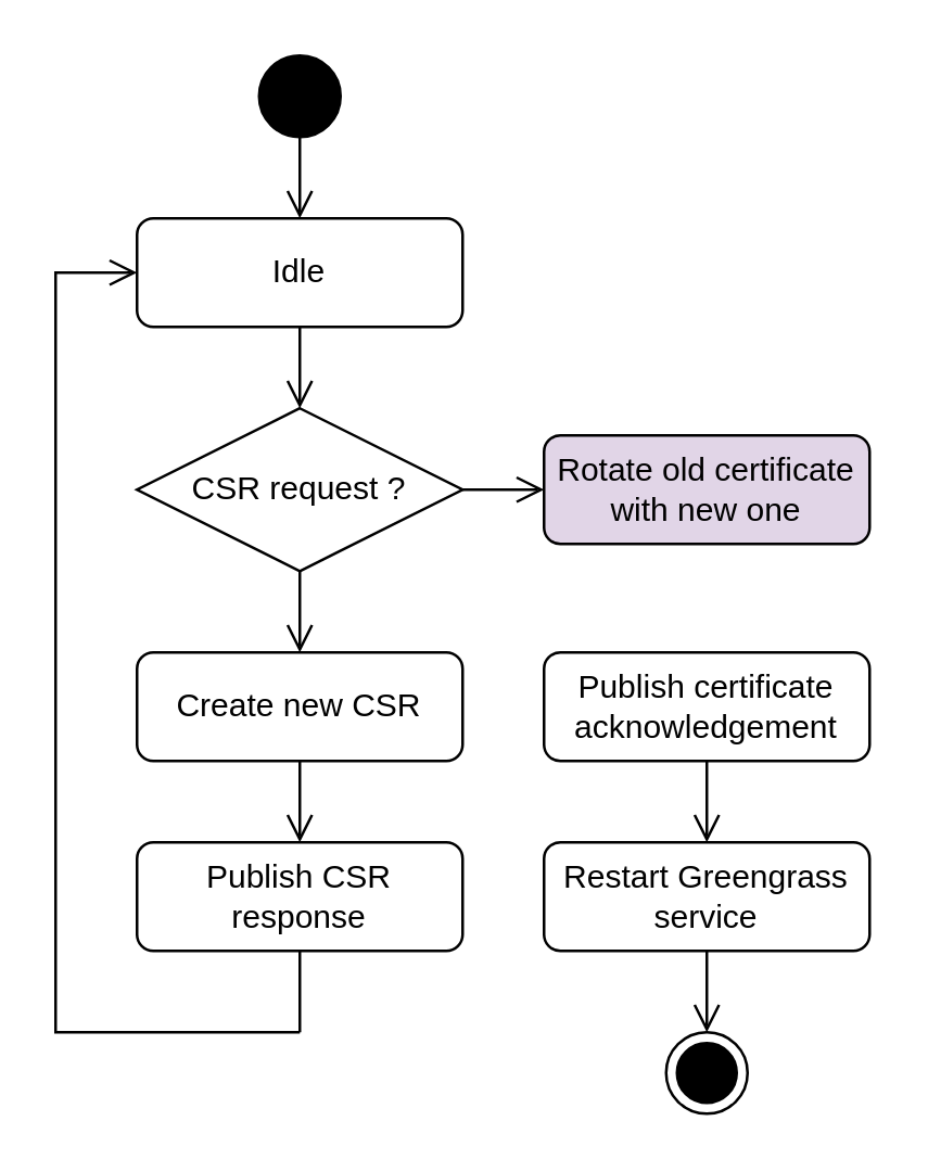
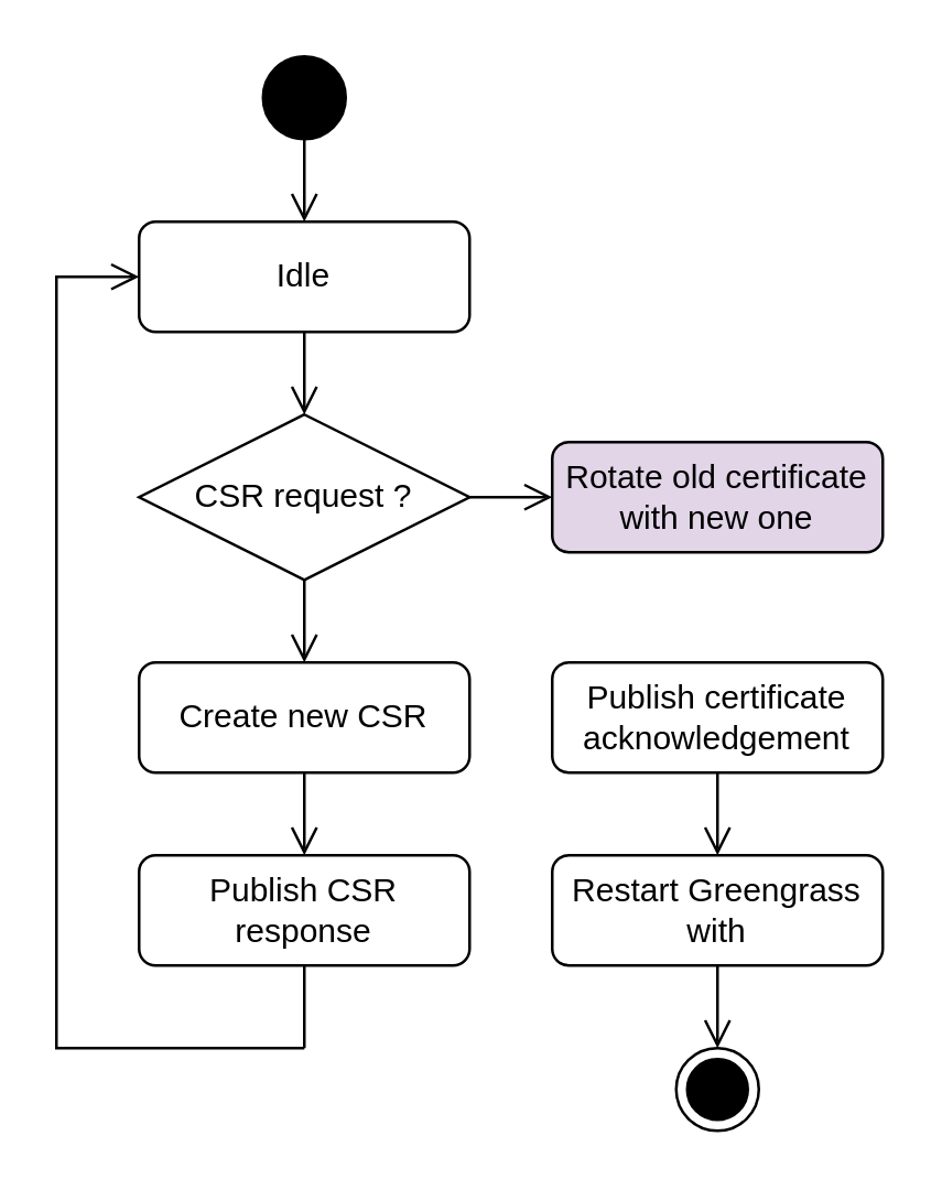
- <mxCell id="11" value="Restart Greengrass service" style="rounded=1;whiteSpace=wrap;" vertex="1" parent="1"><mxGeometry x="200" y="310" width="120" height="40" as="geometry" /></mxCell>
+ <mxCell id="11" value="Restart Greengrass with" style="rounded=1;whiteSpace=wrap;" vertex="1" parent="1"><mxGeometry x="200" y="310" width="120" height="40" as="geometry" /></mxCell>
